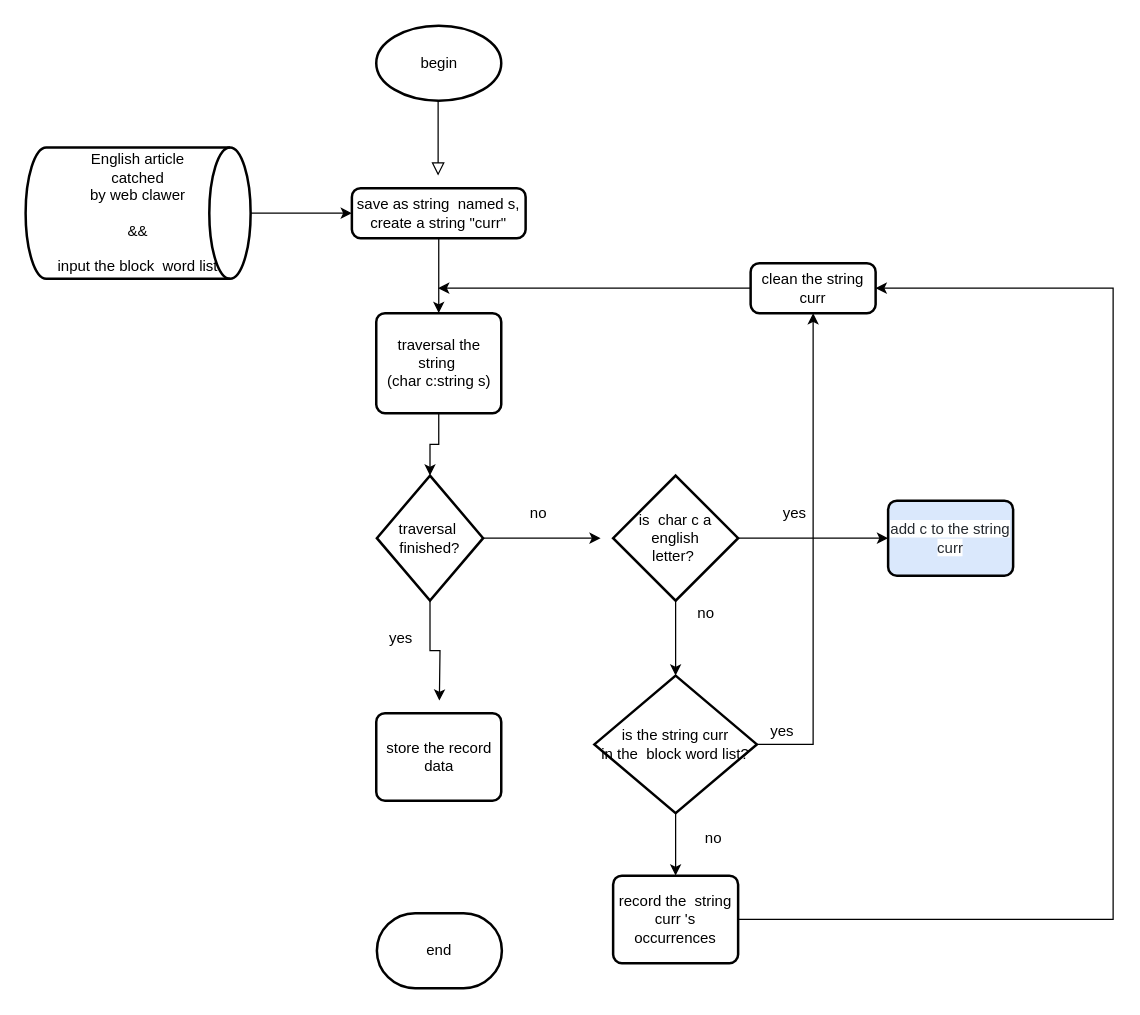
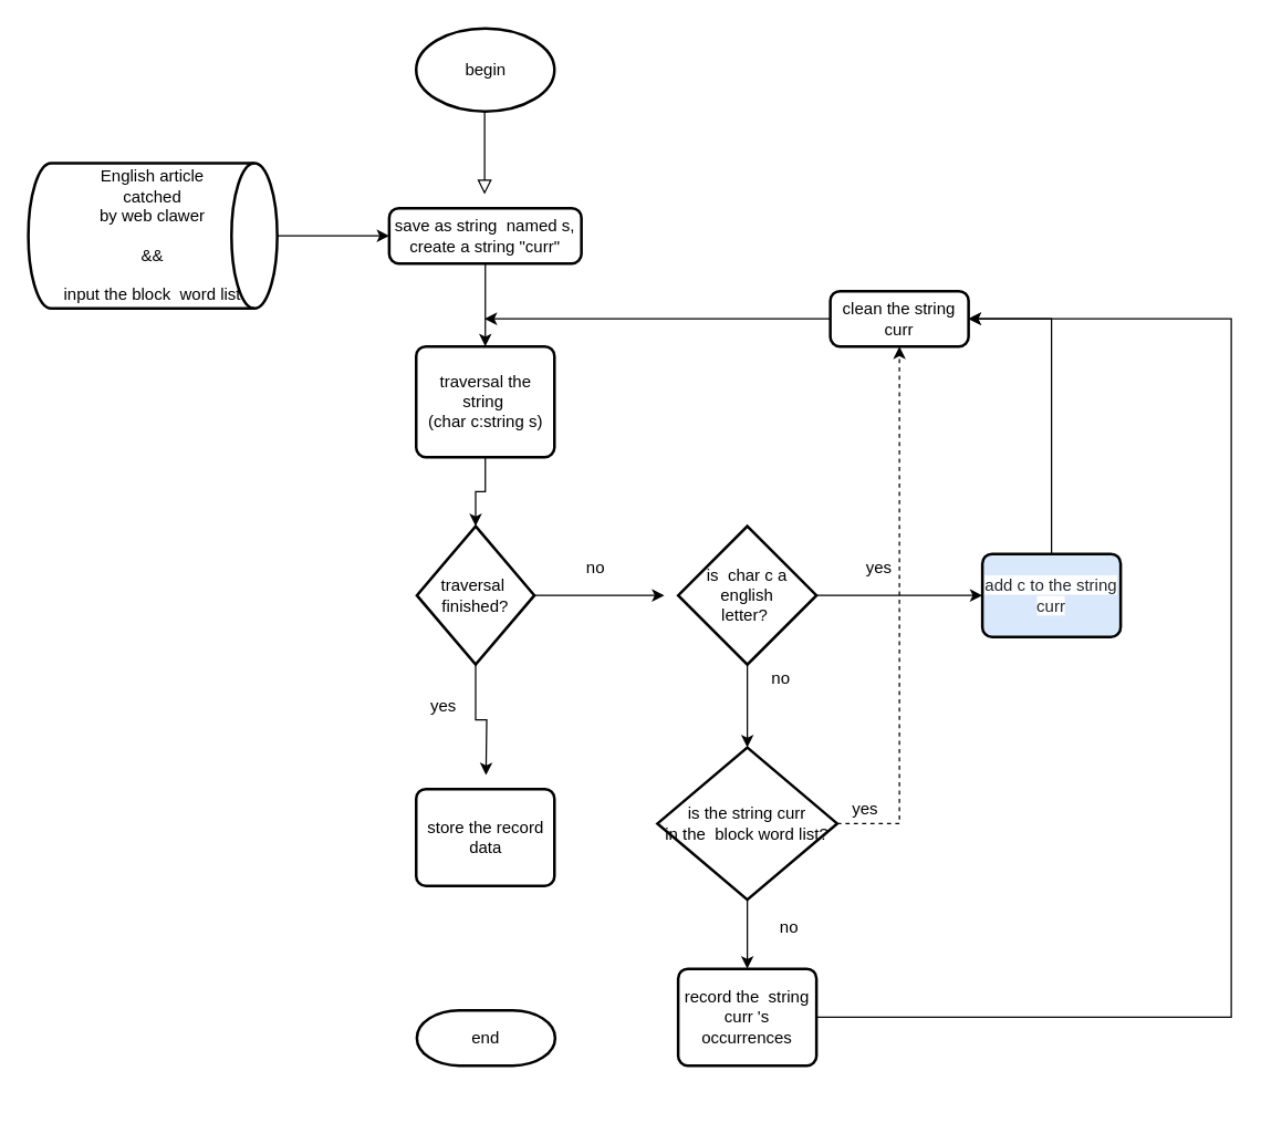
+ <mxCell id="18" style="edgeStyle=orthogonalEdgeStyle;rounded=0;orthogonalLoop=1;jettySize=auto;html=1;entryX=1;entryY=0.5;entryDx=0;entryDy=0;" edge="1" parent="1" source="19" target="32"><mxGeometry relative="1" as="geometry"><mxPoint x="740" y="230" as="targetPoint" /><Array as="points"><mxPoint x="760" y="230" /></Array></mxGeometry></mxCell>
- <mxCell id="23" style="edgeStyle=orthogonalEdgeStyle;rounded=0;orthogonalLoop=1;jettySize=auto;html=1;exitX=1;exitY=0.5;exitDx=0;exitDy=0;exitPerimeter=0;entryX=0.5;entryY=1;entryDx=0;entryDy=0;" edge="1" parent="1" source="24" target="32"><mxGeometry relative="1" as="geometry"><mxPoint x="660" y="595.294" as="targetPoint" /><Array as="points"><mxPoint x="650" y="595" /><mxPoint x="650" y="250" /></Array></mxGeometry></mxCell>
+ <mxCell id="23" style="edgeStyle=orthogonalEdgeStyle;rounded=0;orthogonalLoop=1;jettySize=auto;html=1;exitX=1;exitY=0.5;exitDx=0;exitDy=0;exitPerimeter=0;entryX=0.5;entryY=1;entryDx=0;entryDy=0;dashed=1;" edge="1" parent="1" source="24" target="32"><mxGeometry relative="1" as="geometry"><mxPoint x="660" y="595.294" as="targetPoint" /><Array as="points"><mxPoint x="650" y="595" /><mxPoint x="650" y="250" /></Array></mxGeometry></mxCell>
- <mxCell id="30" value="end" style="strokeWidth=2;html=1;shape=mxgraph.flowchart.terminator;whiteSpace=wrap;" vertex="1" parent="1"><mxGeometry x="301" y="730" width="100" height="60" as="geometry" /></mxCell>
+ <mxCell id="30" value="end" style="strokeWidth=2;html=1;shape=mxgraph.flowchart.terminator;whiteSpace=wrap;" vertex="1" parent="1"><mxGeometry x="301" y="730" width="100" height="40" as="geometry" /></mxCell>
